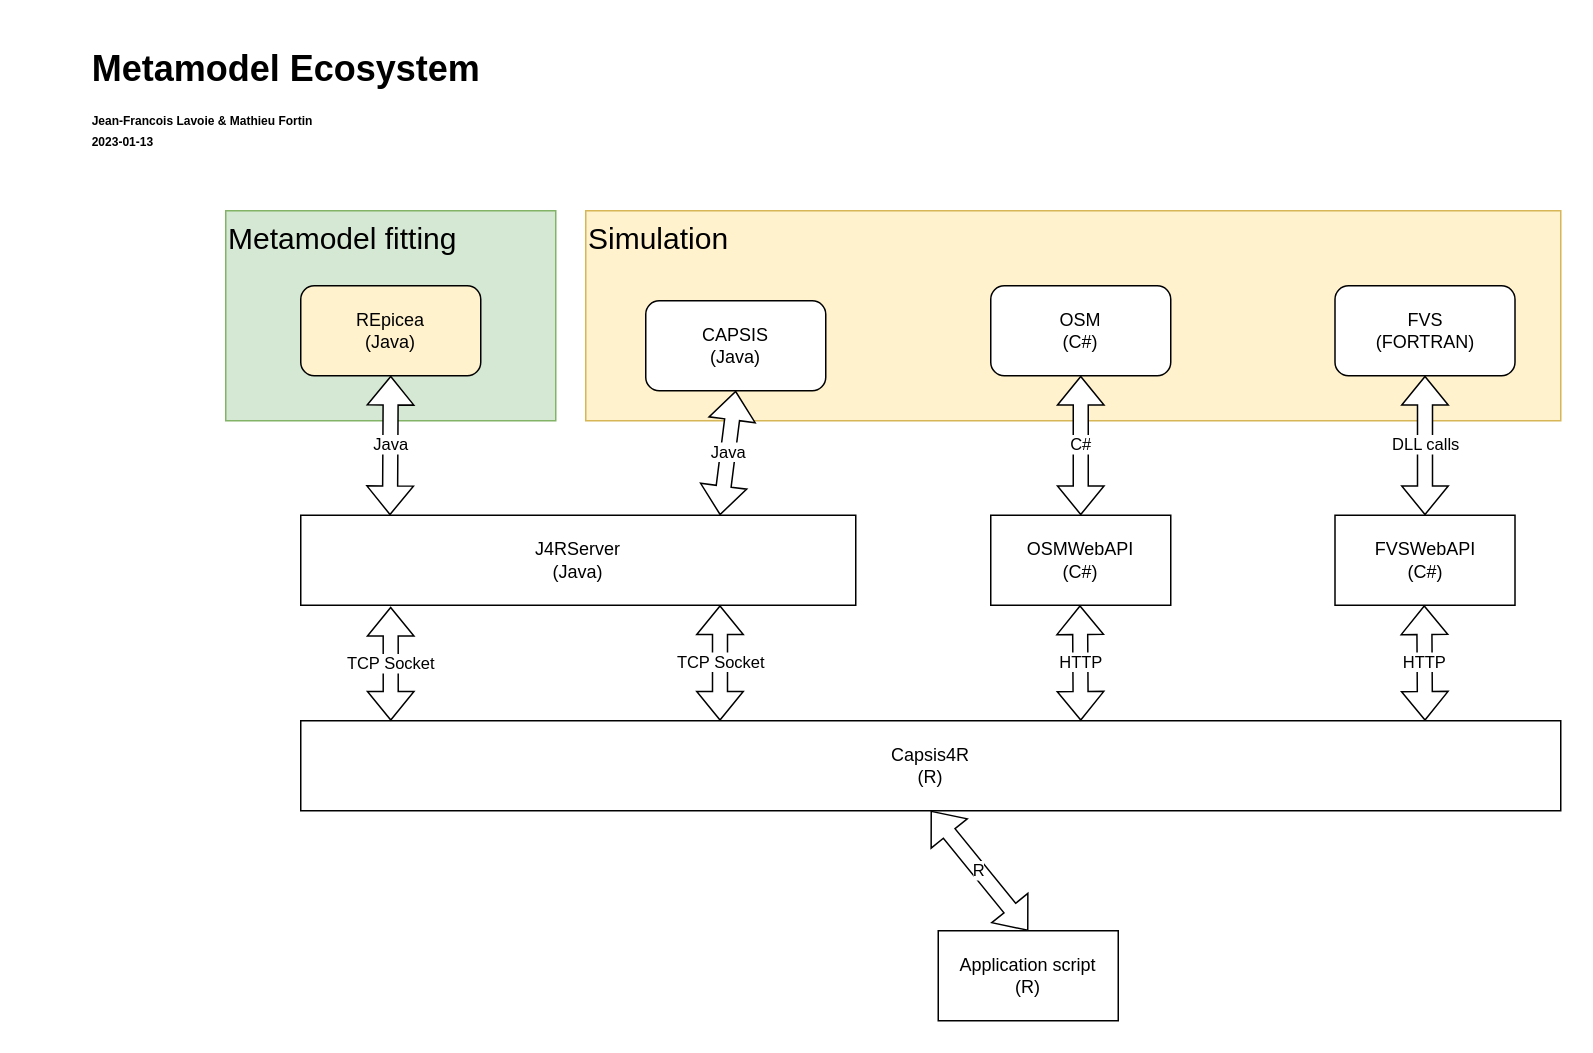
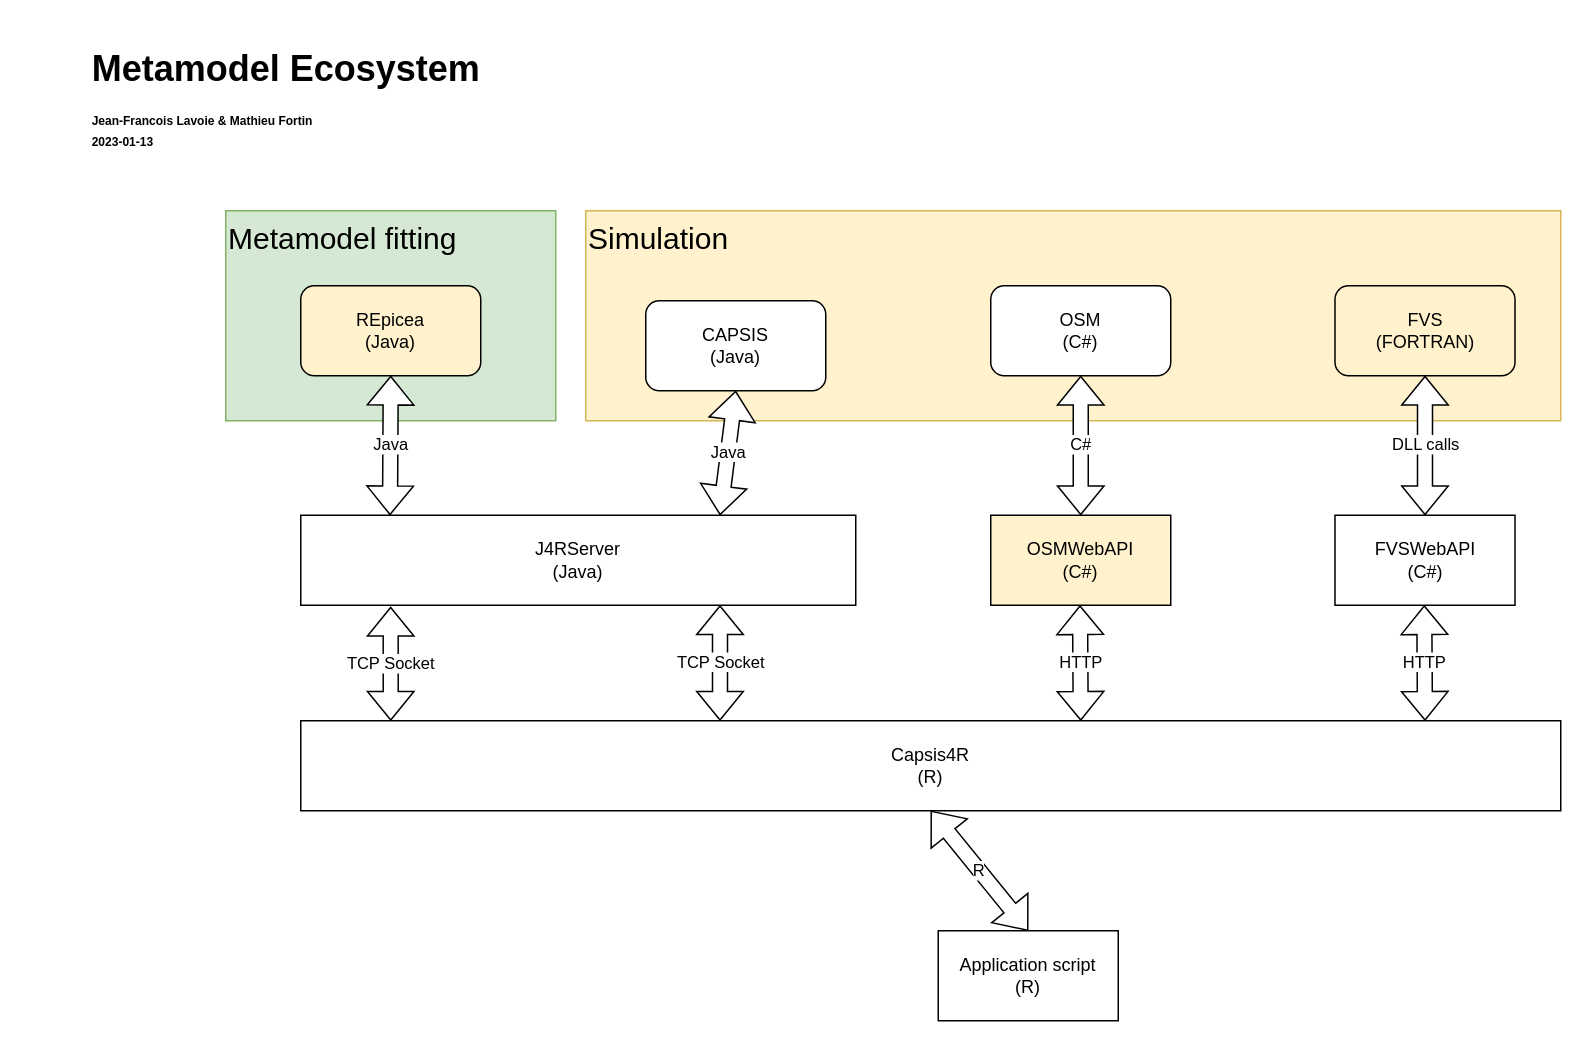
- <mxCell id="6" value="FVS&lt;br&gt;(FORTRAN)" style="rounded=1;whiteSpace=wrap;html=1;" vertex="1" parent="1"><mxGeometry x="889.5" y="190" width="120" height="60" as="geometry" /></mxCell>
+ <mxCell id="6" value="FVS&lt;br&gt;(FORTRAN)" style="rounded=1;whiteSpace=wrap;html=1;fillColor=#fff2cc;" vertex="1" parent="1"><mxGeometry x="889.5" y="190" width="120" height="60" as="geometry" /></mxCell>
- <mxCell id="8" value="OSMWebAPI&lt;br&gt;(C#)" style="rounded=0;whiteSpace=wrap;html=1;" vertex="1" parent="1"><mxGeometry x="660" y="343" width="120" height="60" as="geometry" /></mxCell>
+ <mxCell id="8" value="OSMWebAPI&lt;br&gt;(C#)" style="rounded=0;whiteSpace=wrap;html=1;fillColor=#fff2cc;" vertex="1" parent="1"><mxGeometry x="660" y="343" width="120" height="60" as="geometry" /></mxCell>
